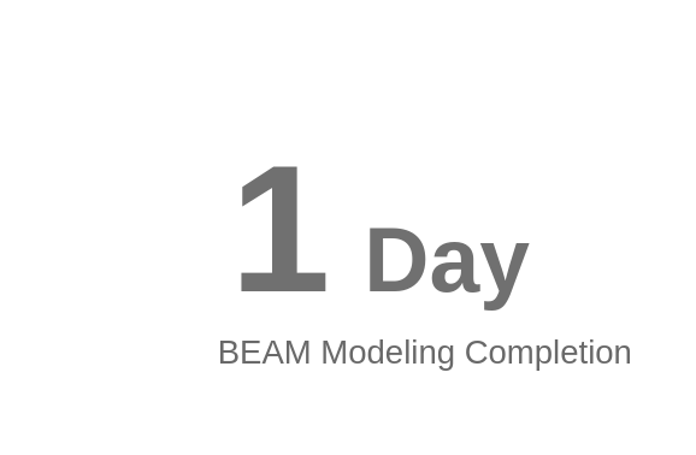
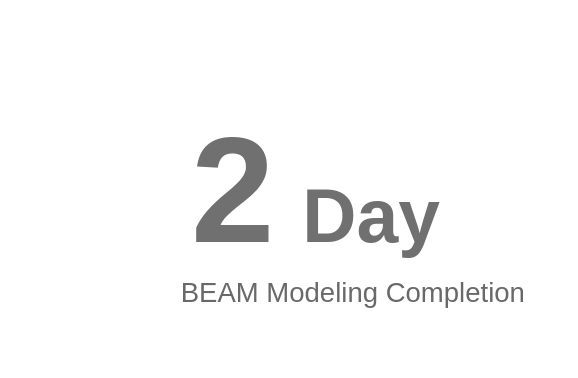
- <mxCell id="2" value="&amp;nbsp; &lt;font style=&quot;font-size: 120px&quot;&gt;1&lt;/font&gt; &lt;font style=&quot;font-size: 60px&quot;&gt;Day&lt;/font&gt;" style="rounded=0;whiteSpace=wrap;html=1;fontSize=80;fontStyle=1;fillColor=none;strokeColor=none;fontColor=#707070;" vertex="1" parent="1"><mxGeometry x="20" y="20" width="420" height="260" as="geometry" /></mxCell>
+ <mxCell id="2" value="&amp;nbsp; &lt;font style=&quot;font-size: 120px&quot;&gt;2&lt;/font&gt; &lt;font style=&quot;font-size: 60px&quot;&gt;Day&lt;/font&gt;" style="rounded=0;whiteSpace=wrap;html=1;fontSize=80;fontStyle=1;fillColor=none;strokeColor=none;fontColor=#707070;" vertex="1" parent="1"><mxGeometry x="20" y="20" width="420" height="260" as="geometry" /></mxCell>
